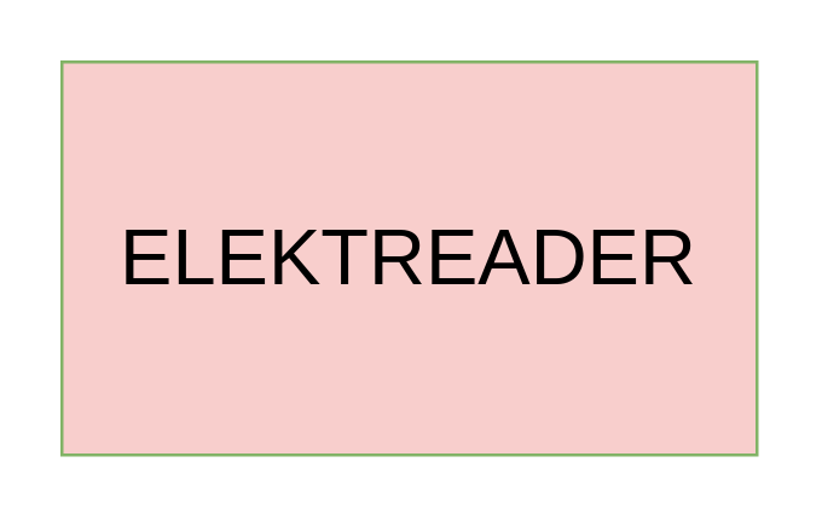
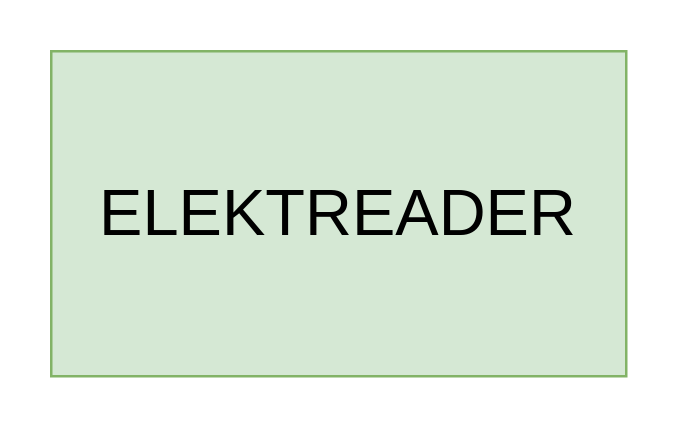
- <mxCell id="2" value="&lt;font style=&quot;font-size: 26px;&quot;&gt;ELEKTREADER&lt;/font&gt;" style="rounded=0;whiteSpace=wrap;html=1;fillColor=#f8cecc;strokeColor=#82b366;" parent="1" vertex="1"><mxGeometry x="20" y="20" width="230" height="130" as="geometry" /></mxCell>
+ <mxCell id="2" value="&lt;font style=&quot;font-size: 26px;&quot;&gt;ELEKTREADER&lt;/font&gt;" style="rounded=0;whiteSpace=wrap;html=1;fillColor=#d5e8d4;strokeColor=#82b366;" parent="1" vertex="1"><mxGeometry x="20" y="20" width="230" height="130" as="geometry" /></mxCell>
